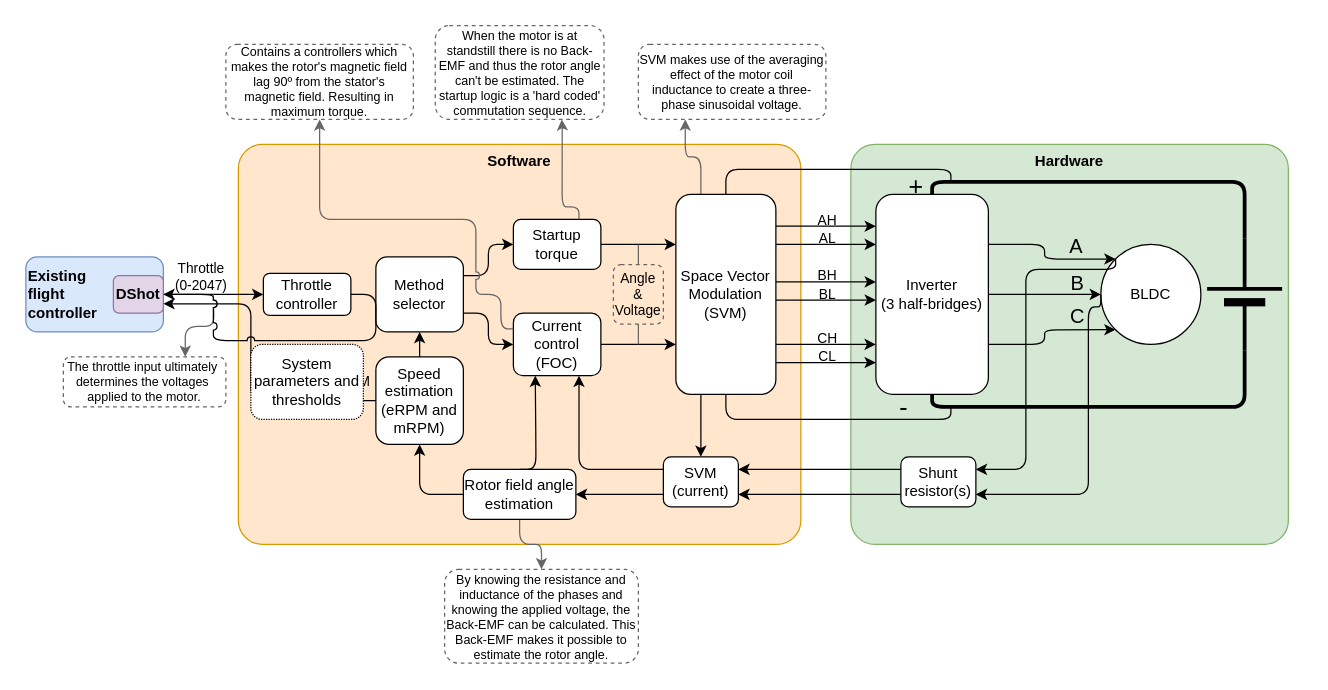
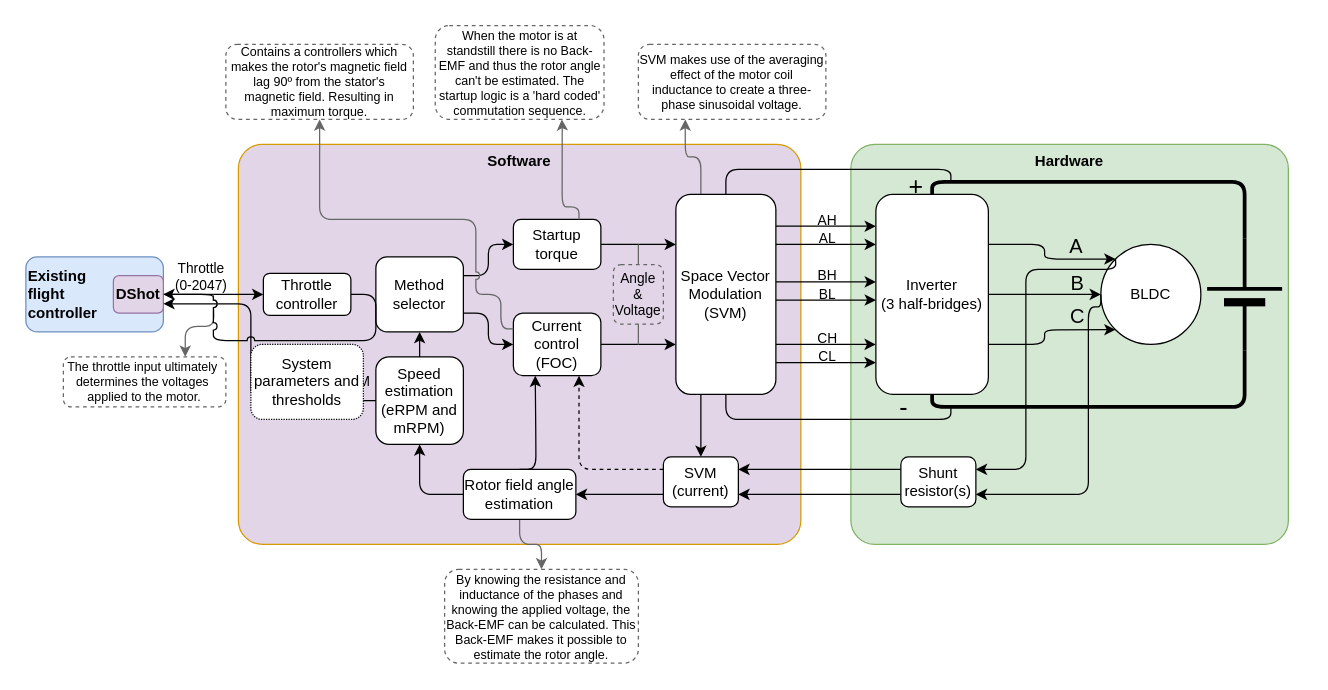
- <mxCell id="3" value="Software" style="rounded=1;whiteSpace=wrap;html=1;labelBackgroundColor=none;fontSize=12;arcSize=6;fillColor=#ffe6cc;strokeColor=#d79b00;verticalAlign=top;fontStyle=1" parent="1" vertex="1"><mxGeometry x="190" y="115" width="450" height="320" as="geometry" /></mxCell>
+ <mxCell id="3" value="Software" style="rounded=1;whiteSpace=wrap;html=1;labelBackgroundColor=none;fontSize=12;arcSize=6;fillColor=#e1d5e7;strokeColor=#d79b00;verticalAlign=top;fontStyle=1;" parent="1" vertex="1"><mxGeometry x="190" y="115" width="450" height="320" as="geometry" /></mxCell>
- <mxCell id="31" style="edgeStyle=orthogonalEdgeStyle;rounded=1;orthogonalLoop=1;jettySize=auto;html=1;exitX=0;exitY=0.25;exitDx=0;exitDy=0;entryX=0.75;entryY=1;entryDx=0;entryDy=0;startArrow=none;startFill=0;endArrow=classic;endFill=1;strokeColor=#000000;strokeWidth=1;fontSize=20;" parent="1" source="32" target="50" edge="1"><mxGeometry relative="1" as="geometry" /></mxCell>
+ <mxCell id="31" style="edgeStyle=orthogonalEdgeStyle;rounded=1;orthogonalLoop=1;jettySize=auto;html=1;exitX=0;exitY=0.25;exitDx=0;exitDy=0;entryX=0.75;entryY=1;entryDx=0;entryDy=0;startArrow=none;startFill=0;endArrow=classic;endFill=1;strokeColor=#000000;strokeWidth=1;fontSize=20;dashed=1;" parent="1" source="32" target="50" edge="1"><mxGeometry relative="1" as="geometry" /></mxCell>
